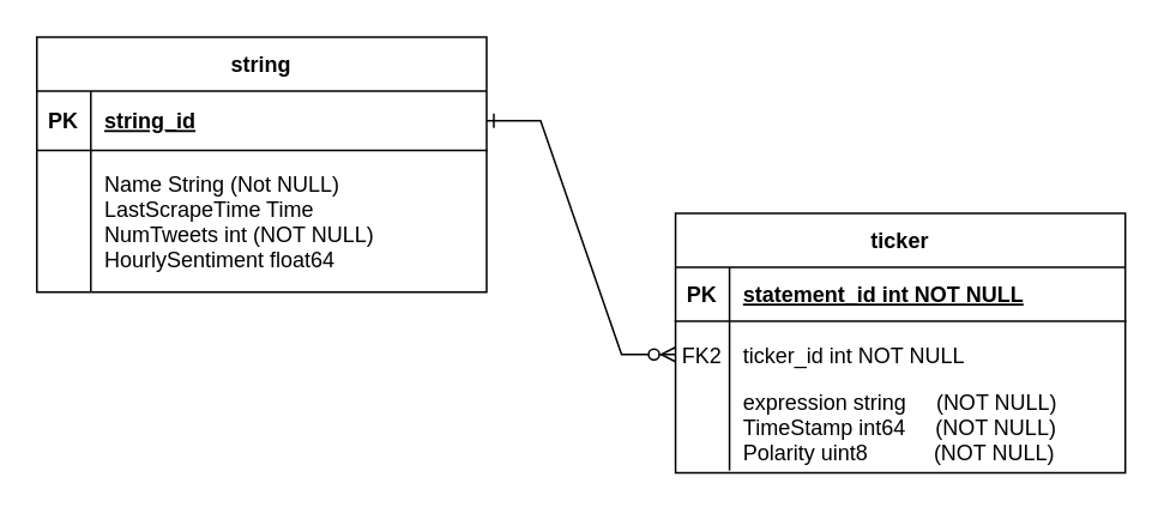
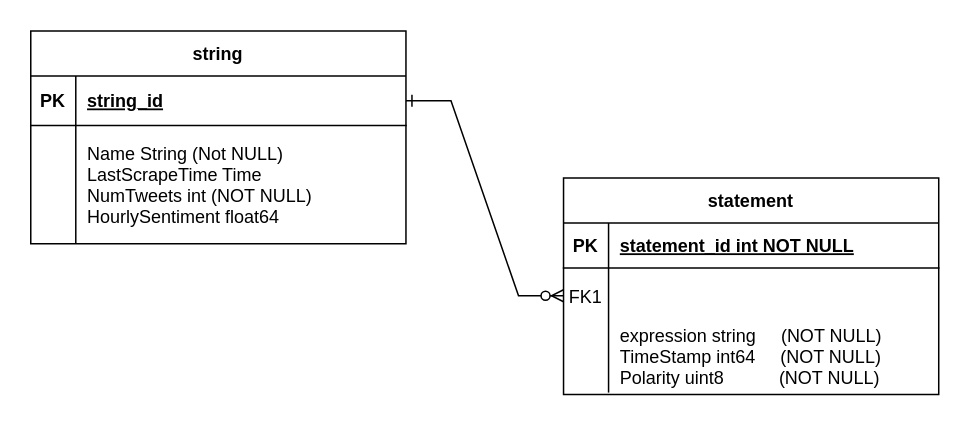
- <mxCell id="3" value="ticker" style="shape=table;startSize=30;container=1;collapsible=1;childLayout=tableLayout;fixedRows=1;rowLines=0;fontStyle=1;align=center;resizeLast=1;hachureGap=4;" parent="1" vertex="1"><mxGeometry x="375" y="118" width="250" height="144.25" as="geometry" /></mxCell>
+ <mxCell id="3" value="statement" style="shape=table;startSize=30;container=1;collapsible=1;childLayout=tableLayout;fixedRows=1;rowLines=0;fontStyle=1;align=center;resizeLast=1;hachureGap=4;" parent="1" vertex="1"><mxGeometry x="375" y="118" width="250" height="144.25" as="geometry" /></mxCell>
- <mxCell id="8" value="FK2" style="shape=partialRectangle;overflow=hidden;connectable=0;fillColor=none;top=0;left=0;bottom=0;right=0;hachureGap=4;" parent="7" vertex="1"><mxGeometry width="30" height="37" as="geometry"><mxRectangle width="30" height="37" as="alternateBounds" /></mxGeometry></mxCell>
+ <mxCell id="8" value="FK1" style="shape=partialRectangle;overflow=hidden;connectable=0;fillColor=none;top=0;left=0;bottom=0;right=0;hachureGap=4;" parent="7" vertex="1"><mxGeometry width="30" height="37" as="geometry"><mxRectangle width="30" height="37" as="alternateBounds" /></mxGeometry></mxCell>
- <mxCell id="9" value="ticker_id int NOT NULL" style="shape=partialRectangle;overflow=hidden;connectable=0;fillColor=none;top=0;left=0;bottom=0;right=0;align=left;spacingLeft=6;hachureGap=4;" parent="7" vertex="1"><mxGeometry x="30" width="220" height="37" as="geometry"><mxRectangle width="220" height="37" as="alternateBounds" /></mxGeometry></mxCell>
